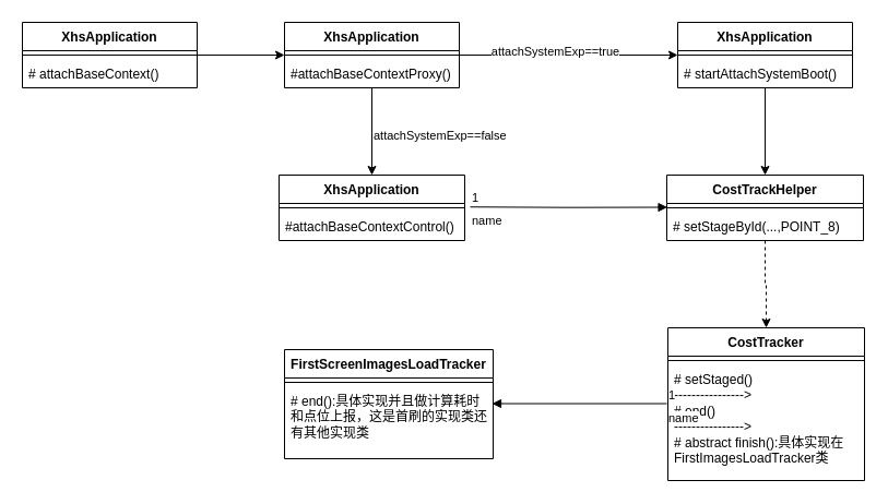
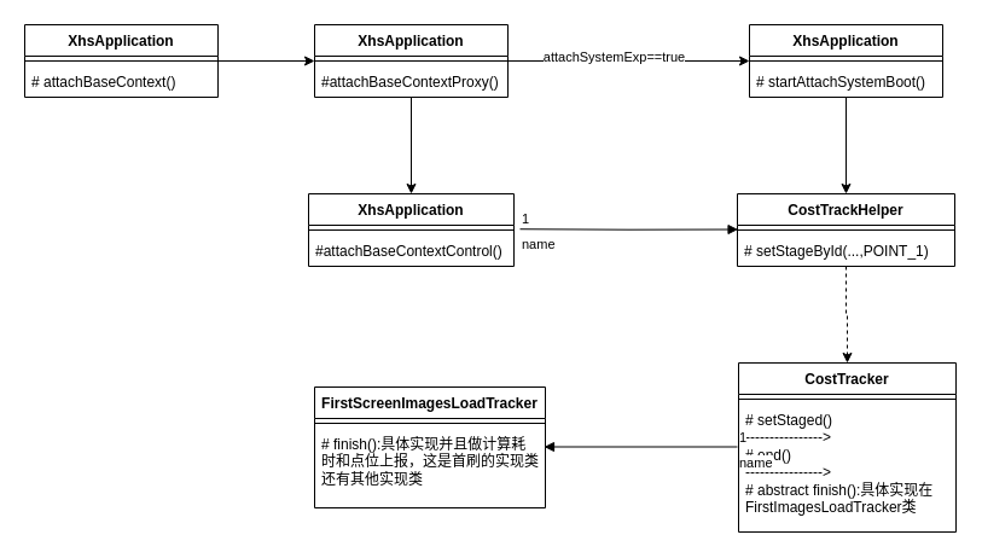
- <mxCell id="19" value="&lt;span style=&quot;color: rgb(0, 0, 0); font-family: Helvetica; font-size: 11px; font-style: normal; font-variant-ligatures: normal; font-variant-caps: normal; font-weight: 400; letter-spacing: normal; orphans: 2; text-align: center; text-indent: 0px; text-transform: none; widows: 2; word-spacing: 0px; -webkit-text-stroke-width: 0px; background-color: rgb(255, 255, 255); text-decoration-thickness: initial; text-decoration-style: initial; text-decoration-color: initial; float: none; display: inline !important;&quot;&gt;attachSystemExp==false&lt;/span&gt;" style="text;whiteSpace=wrap;html=1;" vertex="1" parent="1"><mxGeometry x="340" y="110" width="150" height="40" as="geometry" /></mxCell>
- <mxCell id="25" value="# setStageById(...,POINT_8)" style="text;strokeColor=none;fillColor=none;align=left;verticalAlign=top;spacingLeft=4;spacingRight=4;overflow=hidden;rotatable=0;points=[[0,0.5],[1,0.5]];portConstraint=eastwest;whiteSpace=wrap;html=1;" vertex="1" parent="23"><mxGeometry y="34" width="180" height="26" as="geometry" /></mxCell>
+ <mxCell id="25" value="# setStageById(...,POINT_1)" style="text;strokeColor=none;fillColor=none;align=left;verticalAlign=top;spacingLeft=4;spacingRight=4;overflow=hidden;rotatable=0;points=[[0,0.5],[1,0.5]];portConstraint=eastwest;whiteSpace=wrap;html=1;" vertex="1" parent="23"><mxGeometry y="34" width="180" height="26" as="geometry" /></mxCell>
- <mxCell id="31" value="# end():具体实现并且做计算耗时和点位上报，这是首刷的实现类还有其他实现类" style="text;strokeColor=none;fillColor=none;align=left;verticalAlign=top;spacingLeft=4;spacingRight=4;overflow=hidden;rotatable=0;points=[[0,0.5],[1,0.5]];portConstraint=eastwest;whiteSpace=wrap;html=1;" vertex="1" parent="29"><mxGeometry y="34" width="191" height="66" as="geometry" /></mxCell>
+ <mxCell id="31" value="# finish():具体实现并且做计算耗时和点位上报，这是首刷的实现类还有其他实现类" style="text;strokeColor=none;fillColor=none;align=left;verticalAlign=top;spacingLeft=4;spacingRight=4;overflow=hidden;rotatable=0;points=[[0,0.5],[1,0.5]];portConstraint=eastwest;whiteSpace=wrap;html=1;" vertex="1" parent="29"><mxGeometry y="34" width="191" height="66" as="geometry" /></mxCell>
